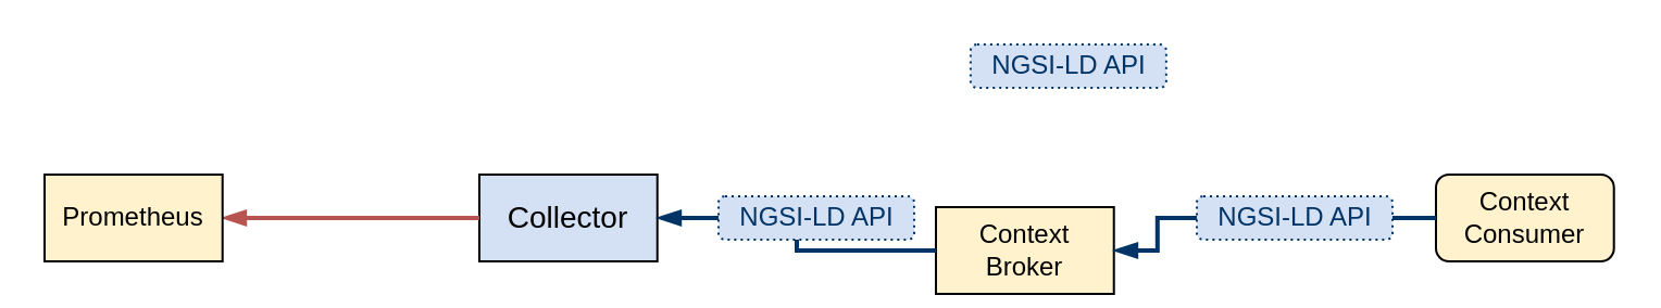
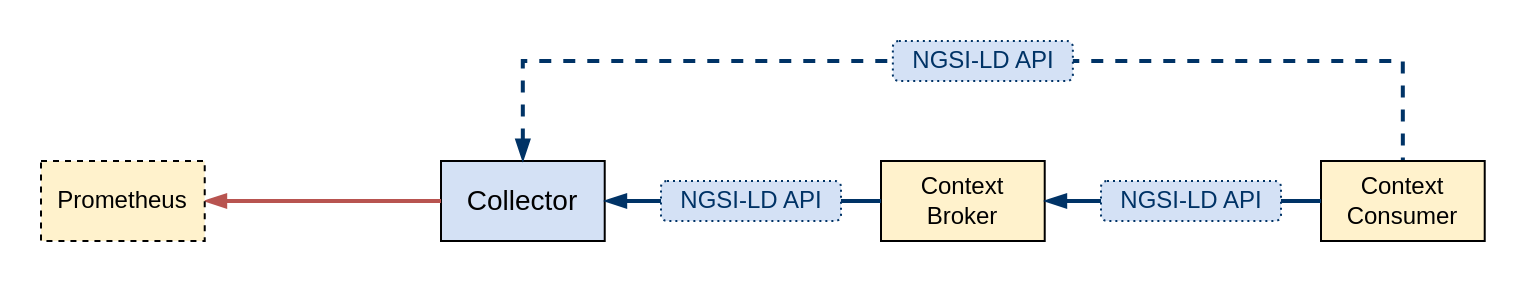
+ <mxCell id="8" style="edgeStyle=orthogonalEdgeStyle;rounded=0;orthogonalLoop=1;jettySize=auto;html=1;exitX=0.5;exitY=0;exitDx=0;exitDy=0;entryX=0.5;entryY=0;entryDx=0;entryDy=0;endArrow=none;endFill=0;strokeColor=#003366;strokeWidth=2;fontColor=#003366;startArrow=blockThin;startFill=1;dashed=1;" parent="1" source="2" target="9" edge="1"><mxGeometry relative="1" as="geometry"><Array as="points"><mxPoint x="261" y="30" /><mxPoint x="701" y="30" /></Array></mxGeometry></mxCell>
- <mxCell id="4" value="Prometheus" style="rounded=0;whiteSpace=wrap;html=1;strokeColor=#000000;fillColor=#fff2cc;fontFamily=Helvetica;fontSize=12;" parent="1" vertex="1"><mxGeometry x="20" y="80" width="81.86" height="40" as="geometry" /></mxCell>
+ <mxCell id="4" value="Prometheus" style="rounded=0;whiteSpace=wrap;html=1;strokeColor=#000000;fillColor=#fff2cc;fontFamily=Helvetica;fontSize=12;dashed=1;" parent="1" vertex="1"><mxGeometry x="20" y="80" width="81.86" height="40" as="geometry" /></mxCell>
- <mxCell id="9" value="Context&lt;br style=&quot;font-size: 12px&quot;&gt;Consumer" style="whiteSpace=wrap;html=1;strokeColor=#000000;fillColor=#fff2cc;fontFamily=Helvetica;fontSize=12;rounded=1;" parent="1" vertex="1"><mxGeometry x="660" y="80" width="81.86" height="40" as="geometry" /></mxCell>
+ <mxCell id="9" value="Context&lt;br style=&quot;font-size: 12px&quot;&gt;Consumer" style="rounded=0;whiteSpace=wrap;html=1;strokeColor=#000000;fillColor=#fff2cc;fontFamily=Helvetica;fontSize=12;" parent="1" vertex="1"><mxGeometry x="660" y="80" width="81.86" height="40" as="geometry" /></mxCell>
- <mxCell id="5" value="Context&lt;br style=&quot;font-size: 12px;&quot;&gt;Broker" style="rounded=0;whiteSpace=wrap;html=1;strokeColor=#000000;fillColor=#fff2cc;fontFamily=Helvetica;fontSize=12;" parent="1" vertex="1"><mxGeometry x="430" y="95" width="81.86" height="40" as="geometry" /></mxCell>
+ <mxCell id="5" value="Context&lt;br style=&quot;font-size: 12px;&quot;&gt;Broker" style="rounded=0;whiteSpace=wrap;html=1;strokeColor=#000000;fillColor=#fff2cc;fontFamily=Helvetica;fontSize=12;" parent="1" vertex="1"><mxGeometry x="440" y="80" width="81.86" height="40" as="geometry" /></mxCell>
